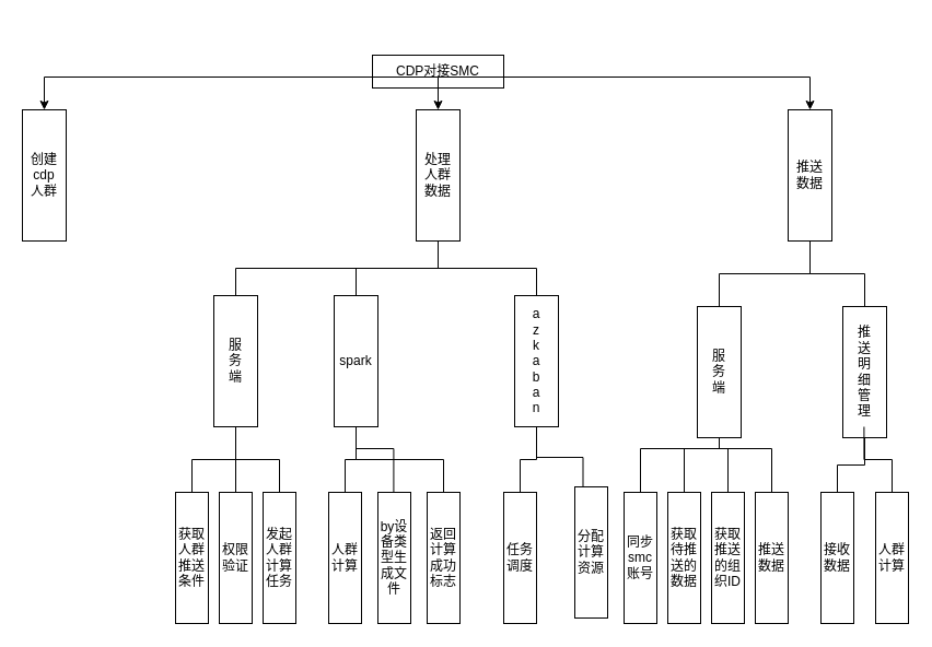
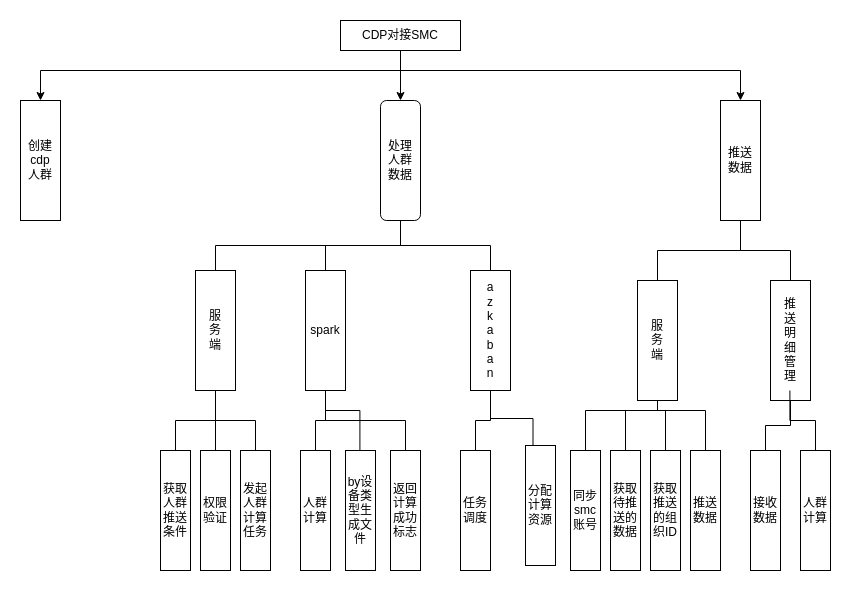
- <mxCell id="2" value="CDP对接SMC" style="rounded=0;whiteSpace=wrap;html=1;" parent="1" vertex="1"><mxGeometry x="340" y="50" width="120" height="30" as="geometry" /></mxCell>
+ <mxCell id="2" value="CDP对接SMC" style="rounded=0;whiteSpace=wrap;html=1;" parent="1" vertex="1"><mxGeometry x="340" y="20" width="120" height="30" as="geometry" /></mxCell>
- <mxCell id="5" value="处理&lt;br&gt;人群&lt;br&gt;数据" style="rounded=0;whiteSpace=wrap;html=1;" parent="1" vertex="1"><mxGeometry x="380" y="100" width="40" height="120" as="geometry" /></mxCell>
+ <mxCell id="5" value="处理&lt;br&gt;人群&lt;br&gt;数据" style="whiteSpace=wrap;html=1;rounded=1;" parent="1" vertex="1"><mxGeometry x="380" y="100" width="40" height="120" as="geometry" /></mxCell>
